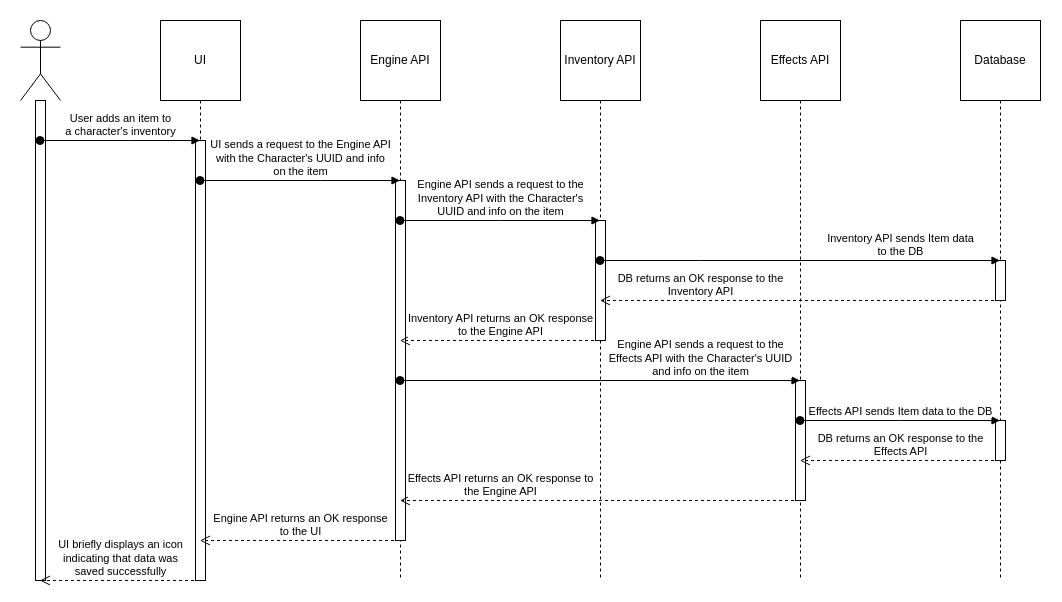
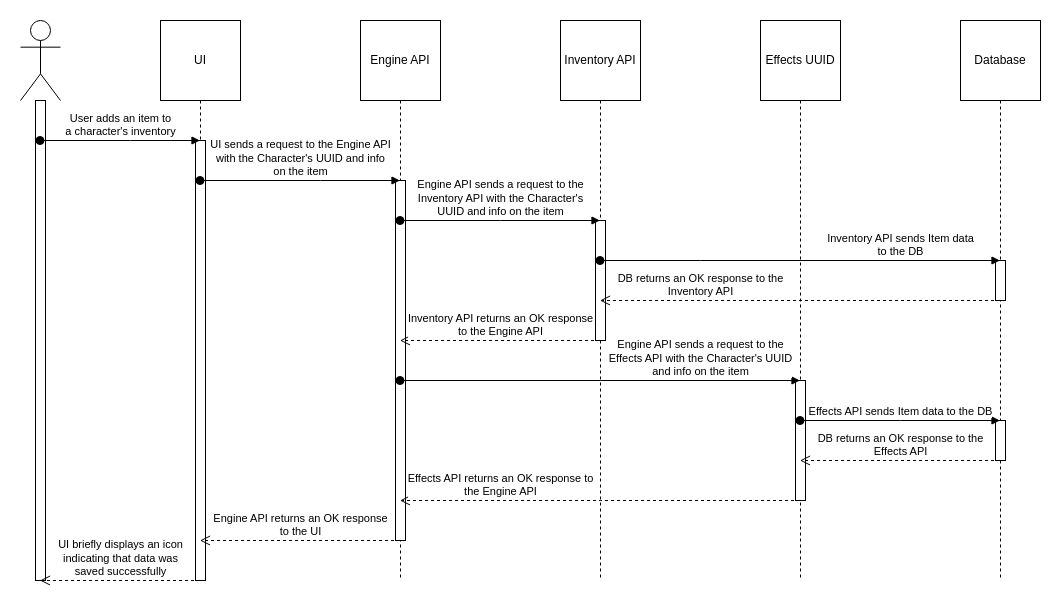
- <mxCell id="17" value="Effects API" style="shape=umlLifeline;perimeter=lifelinePerimeter;whiteSpace=wrap;html=1;container=1;dropTarget=0;collapsible=0;recursiveResize=0;outlineConnect=0;portConstraint=eastwest;newEdgeStyle={&quot;curved&quot;:0,&quot;rounded&quot;:0};size=80;" vertex="1" parent="1"><mxGeometry x="760" y="20" width="80" height="560" as="geometry" /></mxCell>
+ <mxCell id="17" value="Effects UUID" style="shape=umlLifeline;perimeter=lifelinePerimeter;whiteSpace=wrap;html=1;container=1;dropTarget=0;collapsible=0;recursiveResize=0;outlineConnect=0;portConstraint=eastwest;newEdgeStyle={&quot;curved&quot;:0,&quot;rounded&quot;:0};size=80;" vertex="1" parent="1"><mxGeometry x="760" y="20" width="80" height="560" as="geometry" /></mxCell>
